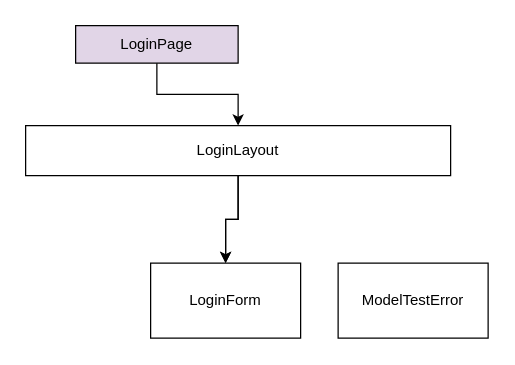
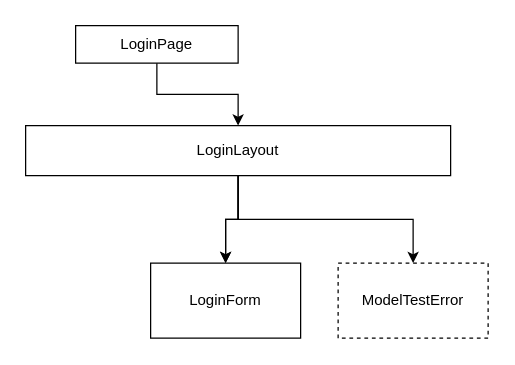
- <mxCell id="3" value="LoginPage" style="rounded=0;whiteSpace=wrap;html=1;fillColor=#e1d5e7;" vertex="1" parent="1"><mxGeometry x="60" y="20" width="130" height="30" as="geometry" /></mxCell>
+ <mxCell id="3" value="LoginPage" style="rounded=0;whiteSpace=wrap;html=1;" vertex="1" parent="1"><mxGeometry x="60" y="20" width="130" height="30" as="geometry" /></mxCell>
+ <mxCell id="6" value="" style="edgeStyle=orthogonalEdgeStyle;rounded=0;orthogonalLoop=1;jettySize=auto;html=1;" edge="1" parent="1" source="7" target="9"><mxGeometry relative="1" as="geometry" /></mxCell>
- <mxCell id="9" value="ModelTestError" style="whiteSpace=wrap;html=1;rounded=0;" vertex="1" parent="1"><mxGeometry x="270" y="210" width="120" height="60" as="geometry" /></mxCell>
+ <mxCell id="9" value="ModelTestError" style="whiteSpace=wrap;html=1;rounded=0;dashed=1;" vertex="1" parent="1"><mxGeometry x="270" y="210" width="120" height="60" as="geometry" /></mxCell>
